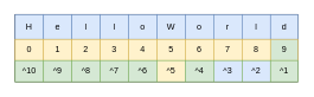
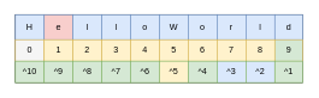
- <mxCell id="5" value="e" style="connectable=0;recursiveResize=0;strokeColor=#6c8ebf;fillColor=#dae8fc;align=center;whiteSpace=wrap;html=1;" vertex="1" parent="3"><mxGeometry x="40" width="40" height="35" as="geometry"><mxRectangle width="40" height="35" as="alternateBounds" /></mxGeometry></mxCell>
+ <mxCell id="5" value="e" style="connectable=0;recursiveResize=0;strokeColor=#6c8ebf;fillColor=#f8cecc;align=center;whiteSpace=wrap;html=1;" vertex="1" parent="3"><mxGeometry x="40" width="40" height="35" as="geometry"><mxRectangle width="40" height="35" as="alternateBounds" /></mxGeometry></mxCell>
- <mxCell id="15" value="0" style="connectable=0;recursiveResize=0;strokeColor=#d6b656;fillColor=#fff2cc;align=center;whiteSpace=wrap;html=1;" vertex="1" parent="14"><mxGeometry width="40" height="30" as="geometry"><mxRectangle width="40" height="30" as="alternateBounds" /></mxGeometry></mxCell>
+ <mxCell id="15" value="0" style="connectable=0;recursiveResize=0;strokeColor=#d6b656;fillColor=#f5f5f5;align=center;whiteSpace=wrap;html=1;" vertex="1" parent="14"><mxGeometry width="40" height="30" as="geometry"><mxRectangle width="40" height="30" as="alternateBounds" /></mxGeometry></mxCell>
